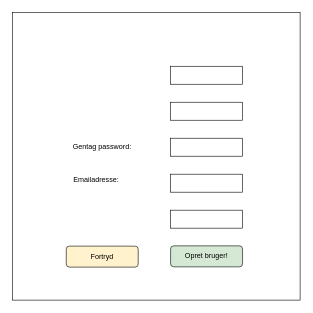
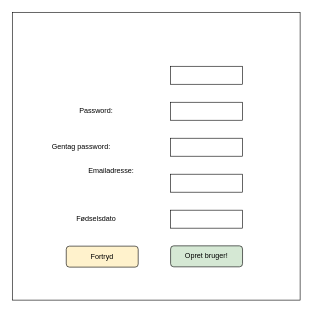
+ <mxCell id="8" value="Password:" style="text;html=1;strokeColor=none;fillColor=none;align=center;verticalAlign=middle;whiteSpace=wrap;rounded=0;" vertex="1" parent="1"><mxGeometry x="120" y="175" width="80" height="20" as="geometry" /></mxCell>
- <mxCell id="9" value="Gentag password:" style="text;html=1;strokeColor=none;fillColor=none;align=center;verticalAlign=middle;whiteSpace=wrap;rounded=0;" vertex="1" parent="1"><mxGeometry x="120" y="235" width="100" height="20" as="geometry" /></mxCell>
+ <mxCell id="9" value="Gentag password:" style="text;html=1;strokeColor=none;fillColor=none;align=center;verticalAlign=middle;whiteSpace=wrap;rounded=0;" vertex="1" parent="1"><mxGeometry x="85" y="235" width="100" height="20" as="geometry" /></mxCell>
- <mxCell id="10" value="Emailadresse:" style="text;html=1;strokeColor=none;fillColor=none;align=center;verticalAlign=middle;whiteSpace=wrap;rounded=0;" vertex="1" parent="1"><mxGeometry x="110" y="290" width="100" height="20" as="geometry" /></mxCell>
+ <mxCell id="10" value="Emailadresse:" style="text;html=1;strokeColor=none;fillColor=none;align=center;verticalAlign=middle;whiteSpace=wrap;rounded=0;" vertex="1" parent="1"><mxGeometry x="135" y="275" width="100" height="20" as="geometry" /></mxCell>
+ <mxCell id="11" value="Fødselsdato" style="text;html=1;strokeColor=none;fillColor=none;align=center;verticalAlign=middle;whiteSpace=wrap;rounded=0;" vertex="1" parent="1"><mxGeometry x="110" y="355" width="100" height="20" as="geometry" /></mxCell>
